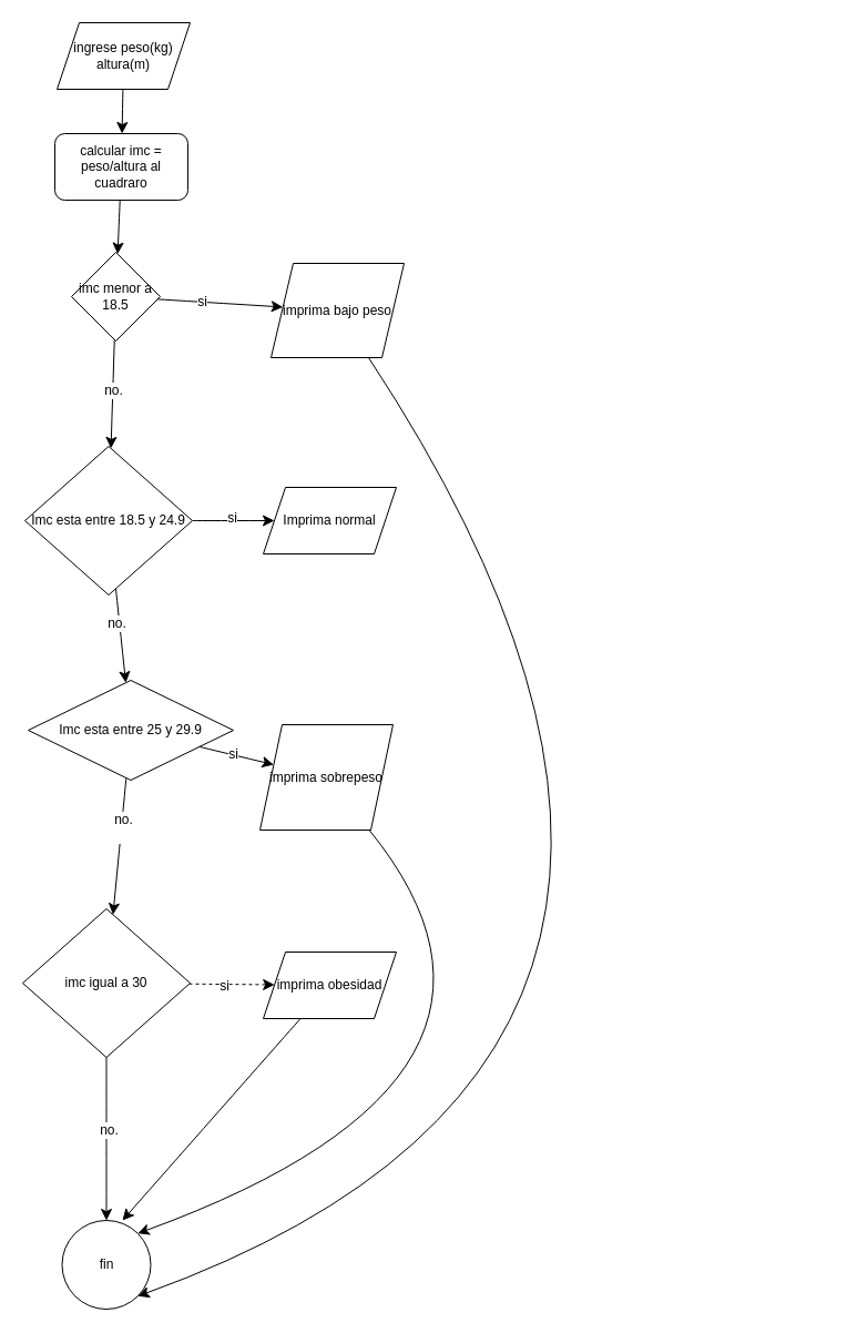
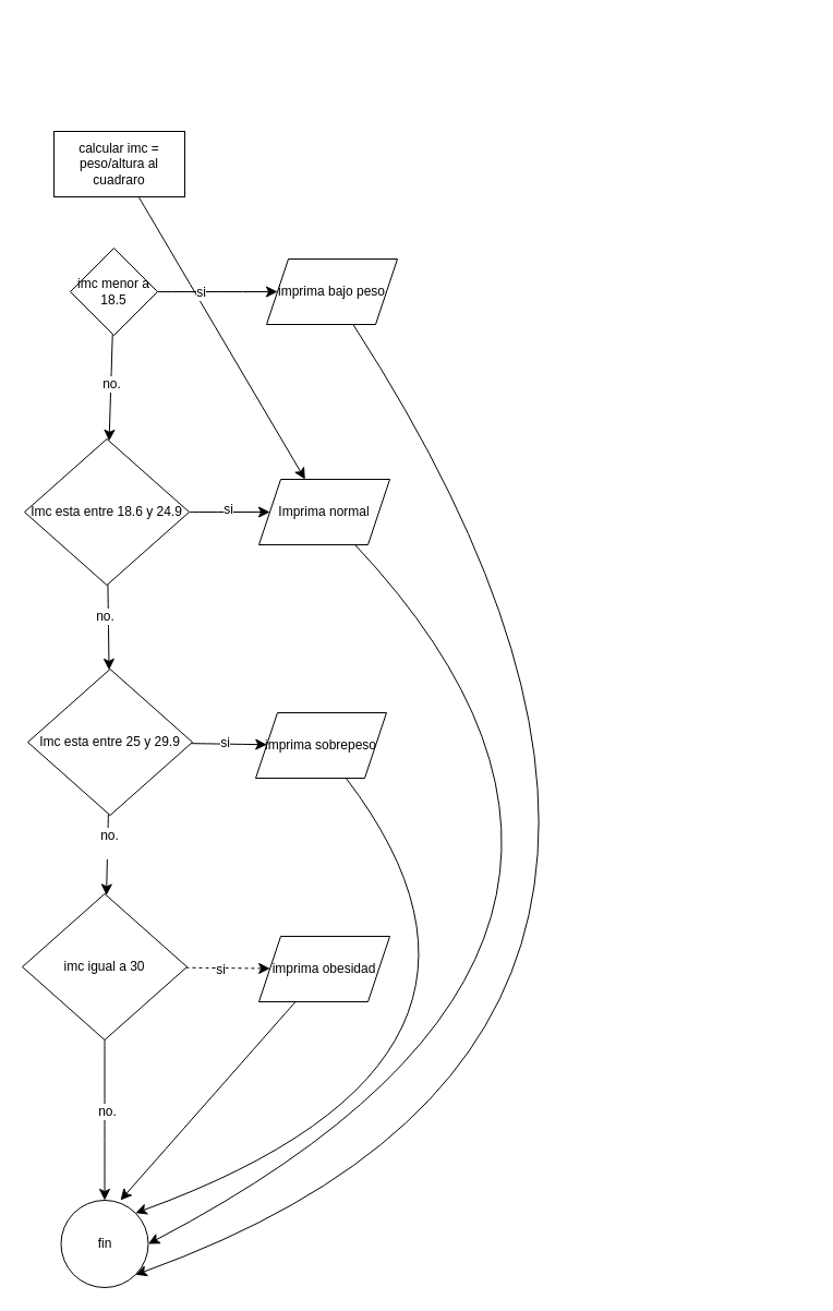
- <mxCell id="3" value="&lt;div&gt;ingrese peso(kg)&lt;/div&gt;&lt;div&gt;altura(m)&lt;/div&gt;" style="shape=parallelogram;perimeter=parallelogramPerimeter;whiteSpace=wrap;html=1;fixedSize=1;" vertex="1" parent="1"><mxGeometry x="51" y="20" width="120" height="60" as="geometry" /></mxCell>
- <mxCell id="2" value="" style="edgeStyle=none;curved=1;rounded=0;orthogonalLoop=1;jettySize=auto;html=1;fontSize=12;startSize=8;endSize=8;" edge="1" parent="1" source="3" target="5"><mxGeometry relative="1" as="geometry" /></mxCell>
- <mxCell id="5" value="calcular imc = peso/altura al cuadraro" style="whiteSpace=wrap;html=1;rounded=1;" vertex="1" parent="1"><mxGeometry x="49" y="120" width="120" height="60" as="geometry" /></mxCell>
+ <mxCell id="5" value="calcular imc = peso/altura al cuadraro" style="whiteSpace=wrap;html=1;" vertex="1" parent="1"><mxGeometry x="49" y="120" width="120" height="60" as="geometry" /></mxCell>
- <mxCell id="4" value="" style="edgeStyle=none;curved=1;rounded=0;orthogonalLoop=1;jettySize=auto;html=1;fontSize=12;startSize=8;endSize=8;" edge="1" parent="1" source="5" target="10"><mxGeometry relative="1" as="geometry" /></mxCell>
+ <mxCell id="4" value="" style="edgeStyle=none;curved=1;rounded=0;orthogonalLoop=1;jettySize=auto;html=1;fontSize=12;startSize=8;endSize=8;" edge="1" parent="1" source="5" target="19"><mxGeometry relative="1" as="geometry" /></mxCell>
- <mxCell id="12" value="imprima bajo peso" style="shape=parallelogram;perimeter=parallelogramPerimeter;whiteSpace=wrap;html=1;fixedSize=1;" vertex="1" parent="1"><mxGeometry x="244" y="237" width="120" height="85" as="geometry" /></mxCell>
+ <mxCell id="12" value="imprima bajo peso" style="shape=parallelogram;perimeter=parallelogramPerimeter;whiteSpace=wrap;html=1;fixedSize=1;" vertex="1" parent="1"><mxGeometry x="244" y="237" width="120" height="60" as="geometry" /></mxCell>
- <mxCell id="17" value="Imc esta entre 18.5 y 24.9" style="rhombus;whiteSpace=wrap;html=1;" vertex="1" parent="1"><mxGeometry x="22" y="402" width="151" height="134" as="geometry" /></mxCell>
+ <mxCell id="17" value="Imc esta entre 18.6 y 24.9" style="rhombus;whiteSpace=wrap;html=1;" vertex="1" parent="1"><mxGeometry x="22" y="402" width="151" height="134" as="geometry" /></mxCell>
- <mxCell id="24" value="Imc esta entre 25 y 29.9" style="rhombus;whiteSpace=wrap;html=1;" vertex="1" parent="1"><mxGeometry x="25" y="613" width="185" height="90" as="geometry" /></mxCell>
+ <mxCell id="24" value="Imc esta entre 25 y 29.9" style="rhombus;whiteSpace=wrap;html=1;" vertex="1" parent="1"><mxGeometry x="25" y="613" width="151" height="134" as="geometry" /></mxCell>
- <mxCell id="26" value="imprima sobrepeso" style="shape=parallelogram;perimeter=parallelogramPerimeter;whiteSpace=wrap;html=1;fixedSize=1;" vertex="1" parent="1"><mxGeometry x="234" y="653" width="120" height="95" as="geometry" /></mxCell>
+ <mxCell id="26" value="imprima sobrepeso" style="shape=parallelogram;perimeter=parallelogramPerimeter;whiteSpace=wrap;html=1;fixedSize=1;" vertex="1" parent="1"><mxGeometry x="234" y="653" width="120" height="60" as="geometry" /></mxCell>
+ <mxCell id="18" style="edgeStyle=none;curved=1;rounded=0;orthogonalLoop=1;jettySize=auto;html=1;entryX=1;entryY=0.5;entryDx=0;entryDy=0;fontSize=12;startSize=8;endSize=8;" edge="1" parent="1" source="19" target="34"><mxGeometry relative="1" as="geometry"><Array as="points"><mxPoint x="666" y="862" /></Array></mxGeometry></mxCell>
